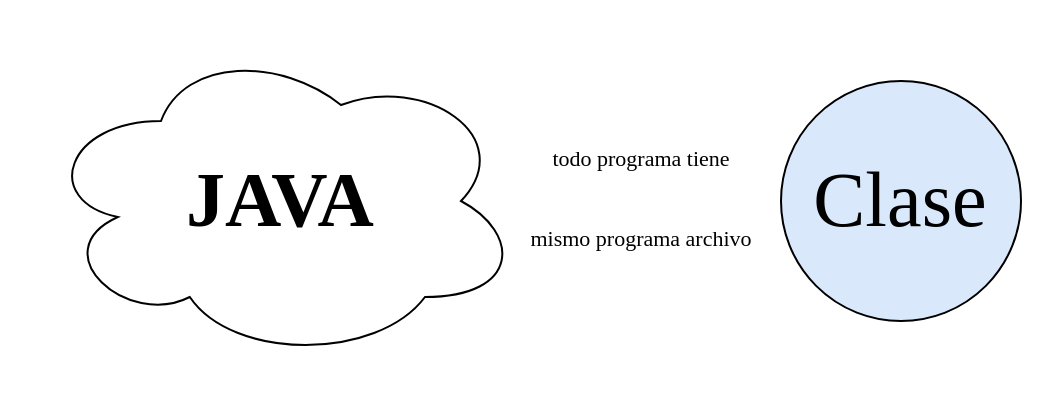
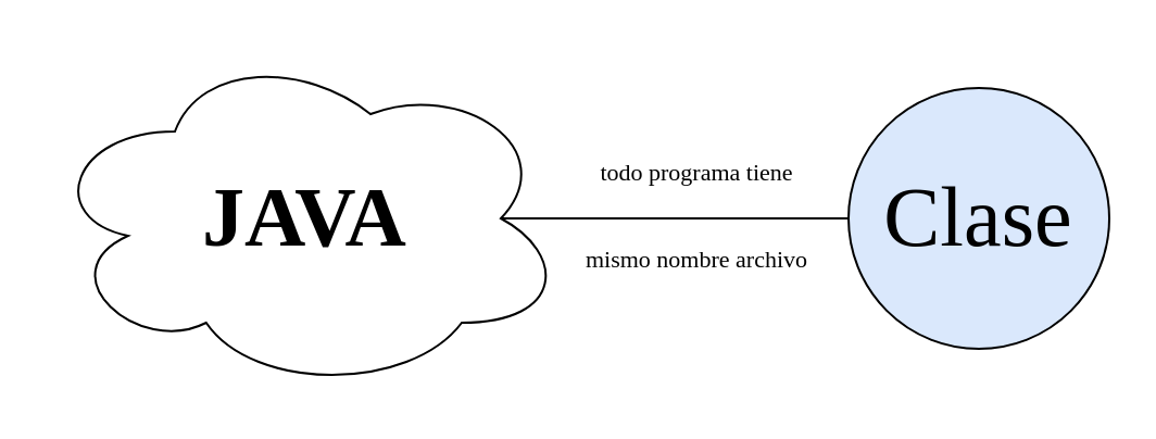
+ <mxCell id="4" value="" style="endArrow=none;html=1;rounded=0;fontFamily=Verdana;fontSize=39;fontColor=#000000;entryX=0;entryY=0.5;entryDx=0;entryDy=0;exitX=0.875;exitY=0.5;exitDx=0;exitDy=0;exitPerimeter=0;" edge="1" parent="1" source="2" target="3"><mxGeometry width="50" height="50" relative="1" as="geometry"><mxPoint x="280" y="99.5" as="sourcePoint" /><mxPoint x="360" y="99.5" as="targetPoint" /></mxGeometry></mxCell>
- <mxCell id="6" value="&lt;font style=&quot;font-size: 11px;&quot;&gt;mismo programa archivo&lt;/font&gt;" style="text;html=1;align=center;verticalAlign=middle;resizable=0;points=[];autosize=1;strokeColor=none;fillColor=none;fontSize=39;fontFamily=Verdana;fontColor=#000000;" vertex="1" parent="1"><mxGeometry x="245" y="80" width="150" height="60" as="geometry" /></mxCell>
+ <mxCell id="6" value="&lt;font style=&quot;font-size: 11px;&quot;&gt;mismo nombre archivo&lt;/font&gt;" style="text;html=1;align=center;verticalAlign=middle;resizable=0;points=[];autosize=1;strokeColor=none;fillColor=none;fontSize=39;fontFamily=Verdana;fontColor=#000000;" vertex="1" parent="1"><mxGeometry x="245" y="80" width="150" height="60" as="geometry" /></mxCell>
